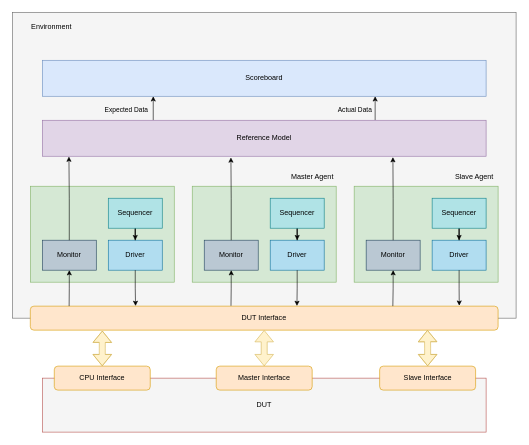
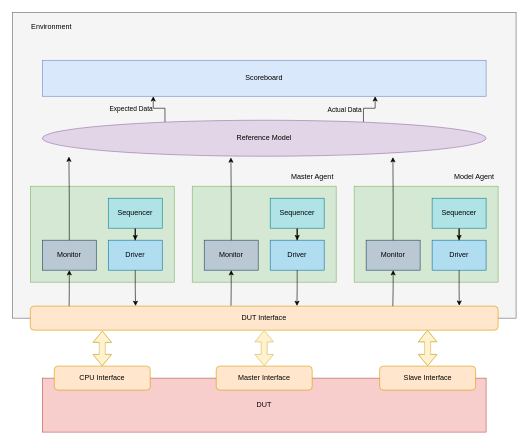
- <mxCell id="27" value="Reference Model" style="rounded=0;whiteSpace=wrap;html=1;fillColor=#e1d5e7;strokeColor=#9673a6;" vertex="1" parent="1"><mxGeometry x="70" y="200" width="740" height="60" as="geometry" /></mxCell>
+ <mxCell id="27" value="Reference Model" style="ellipse;whiteSpace=wrap;html=1;fillColor=#e1d5e7;strokeColor=#9673a6;" vertex="1" parent="1"><mxGeometry x="70" y="200" width="740" height="60" as="geometry" /></mxCell>
- <mxCell id="22" value="Slave Agent" style="text;html=1;align=center;verticalAlign=middle;resizable=0;points=[];autosize=1;strokeColor=none;fillColor=none;" vertex="1" parent="16"><mxGeometry x="155" width="90" height="30" as="geometry" /></mxCell>
+ <mxCell id="22" value="Model Agent" style="text;html=1;align=center;verticalAlign=middle;resizable=0;points=[];autosize=1;strokeColor=none;fillColor=none;" vertex="1" parent="16"><mxGeometry x="155" width="90" height="30" as="geometry" /></mxCell>
- <mxCell id="34" value="DUT" style="rounded=0;whiteSpace=wrap;html=1;fillColor=#f5f5f5;strokeColor=#b85450;" vertex="1" parent="1"><mxGeometry x="70" y="630" width="740" height="90" as="geometry" /></mxCell>
+ <mxCell id="34" value="DUT" style="rounded=0;whiteSpace=wrap;html=1;fillColor=#f8cecc;strokeColor=#b85450;" vertex="1" parent="1"><mxGeometry x="70" y="630" width="740" height="90" as="geometry" /></mxCell>
